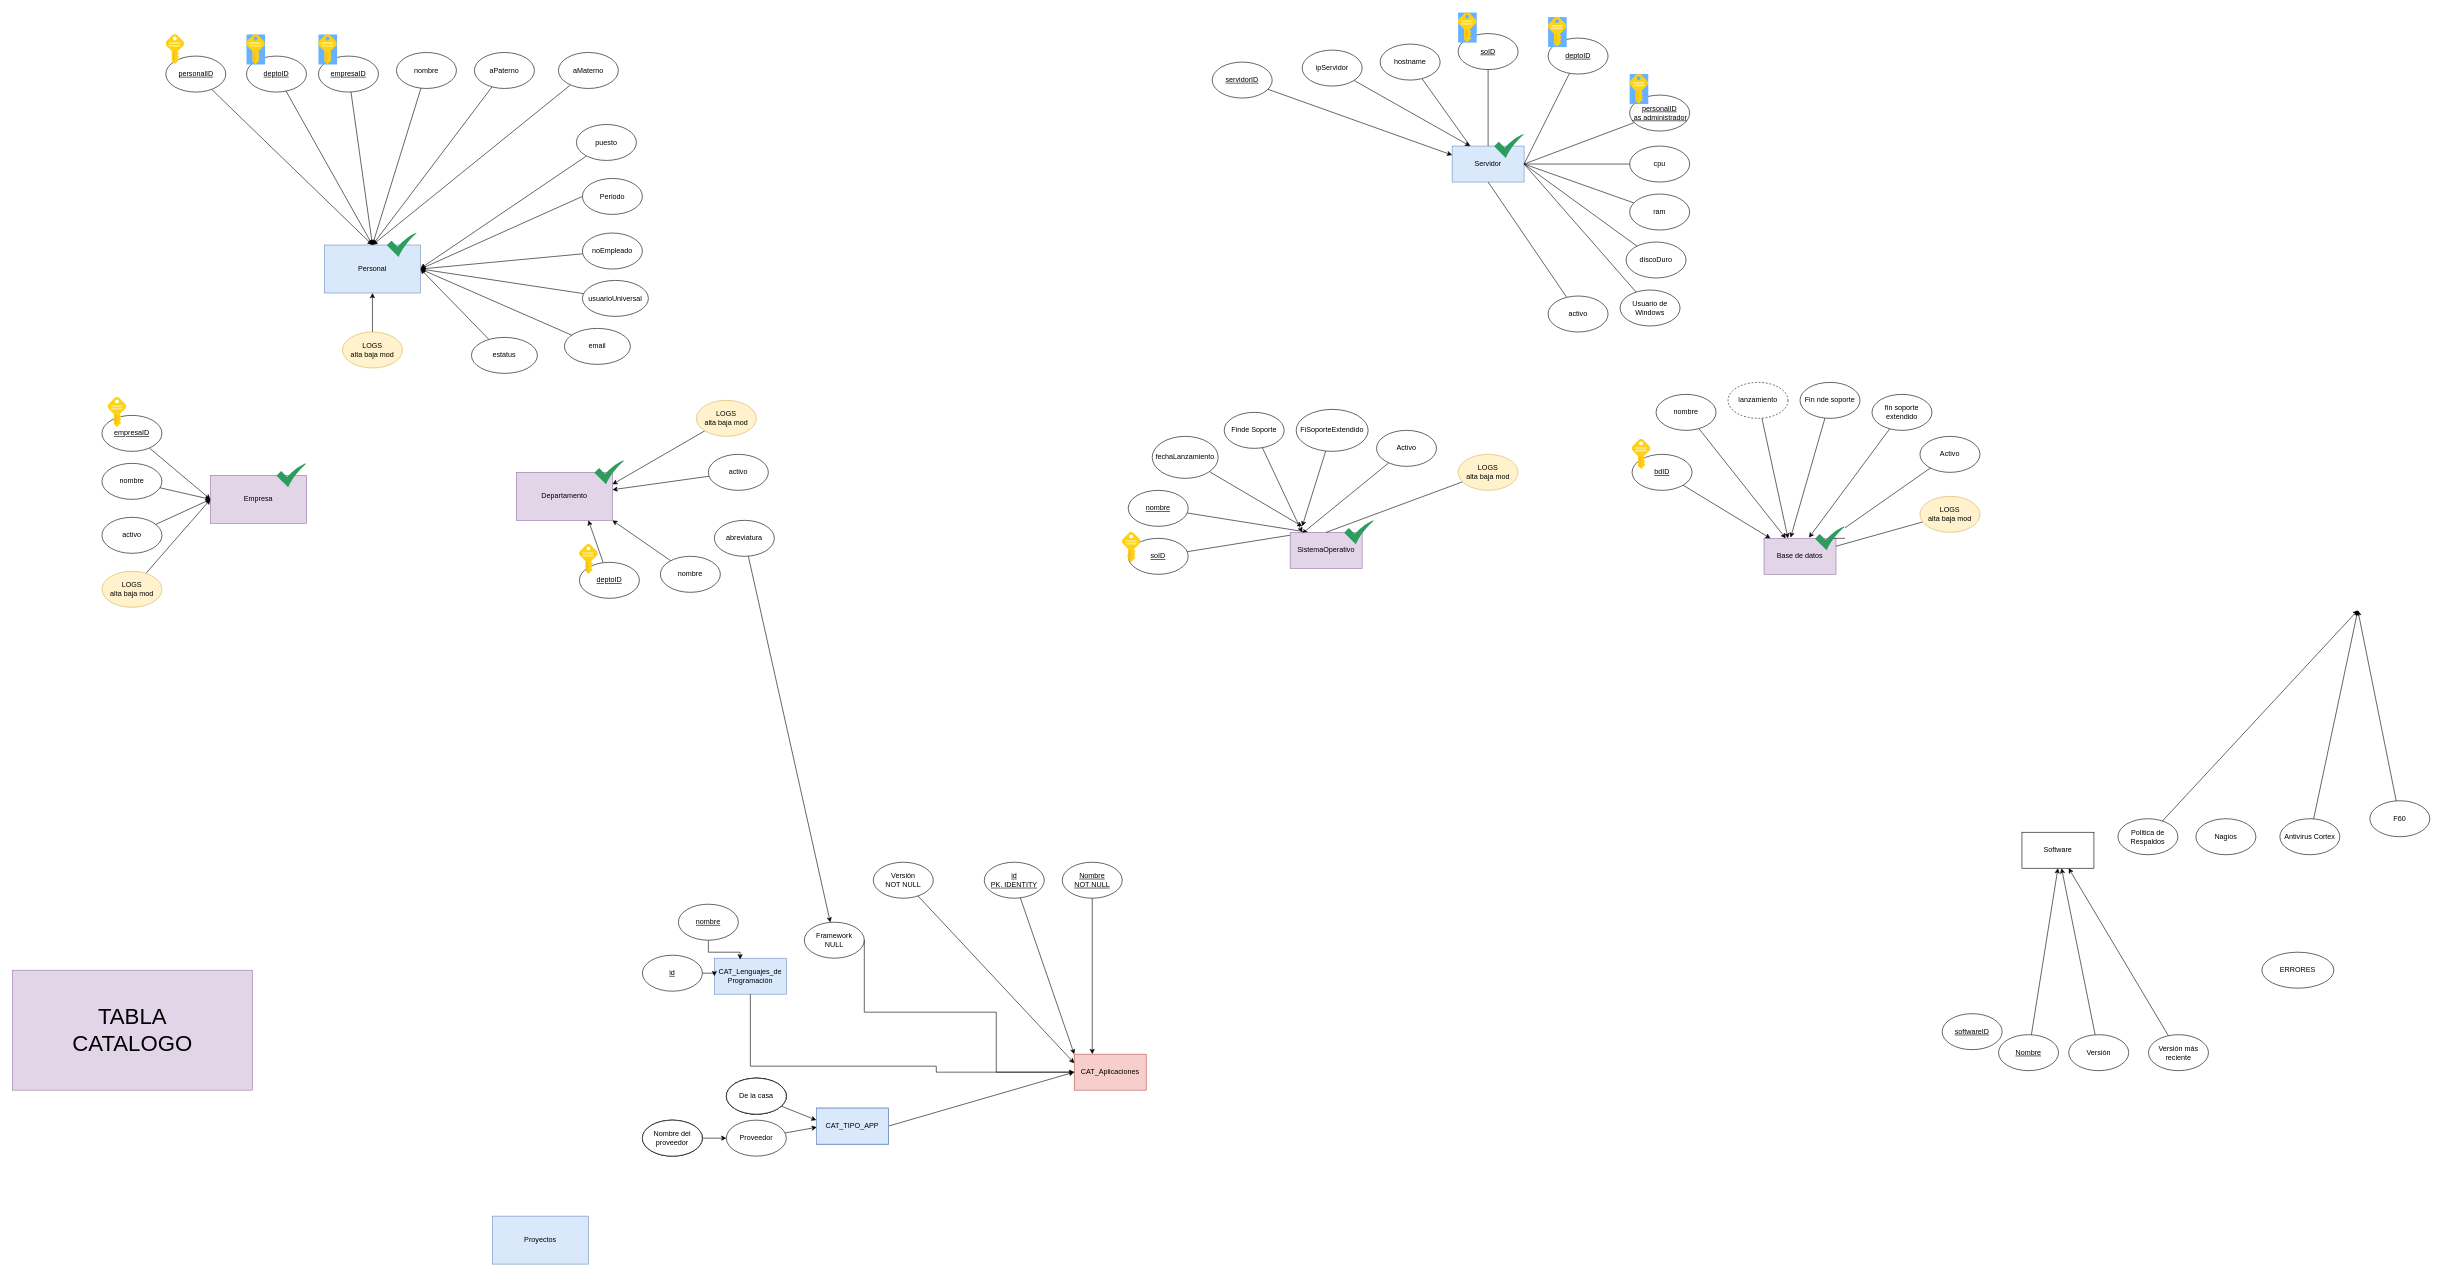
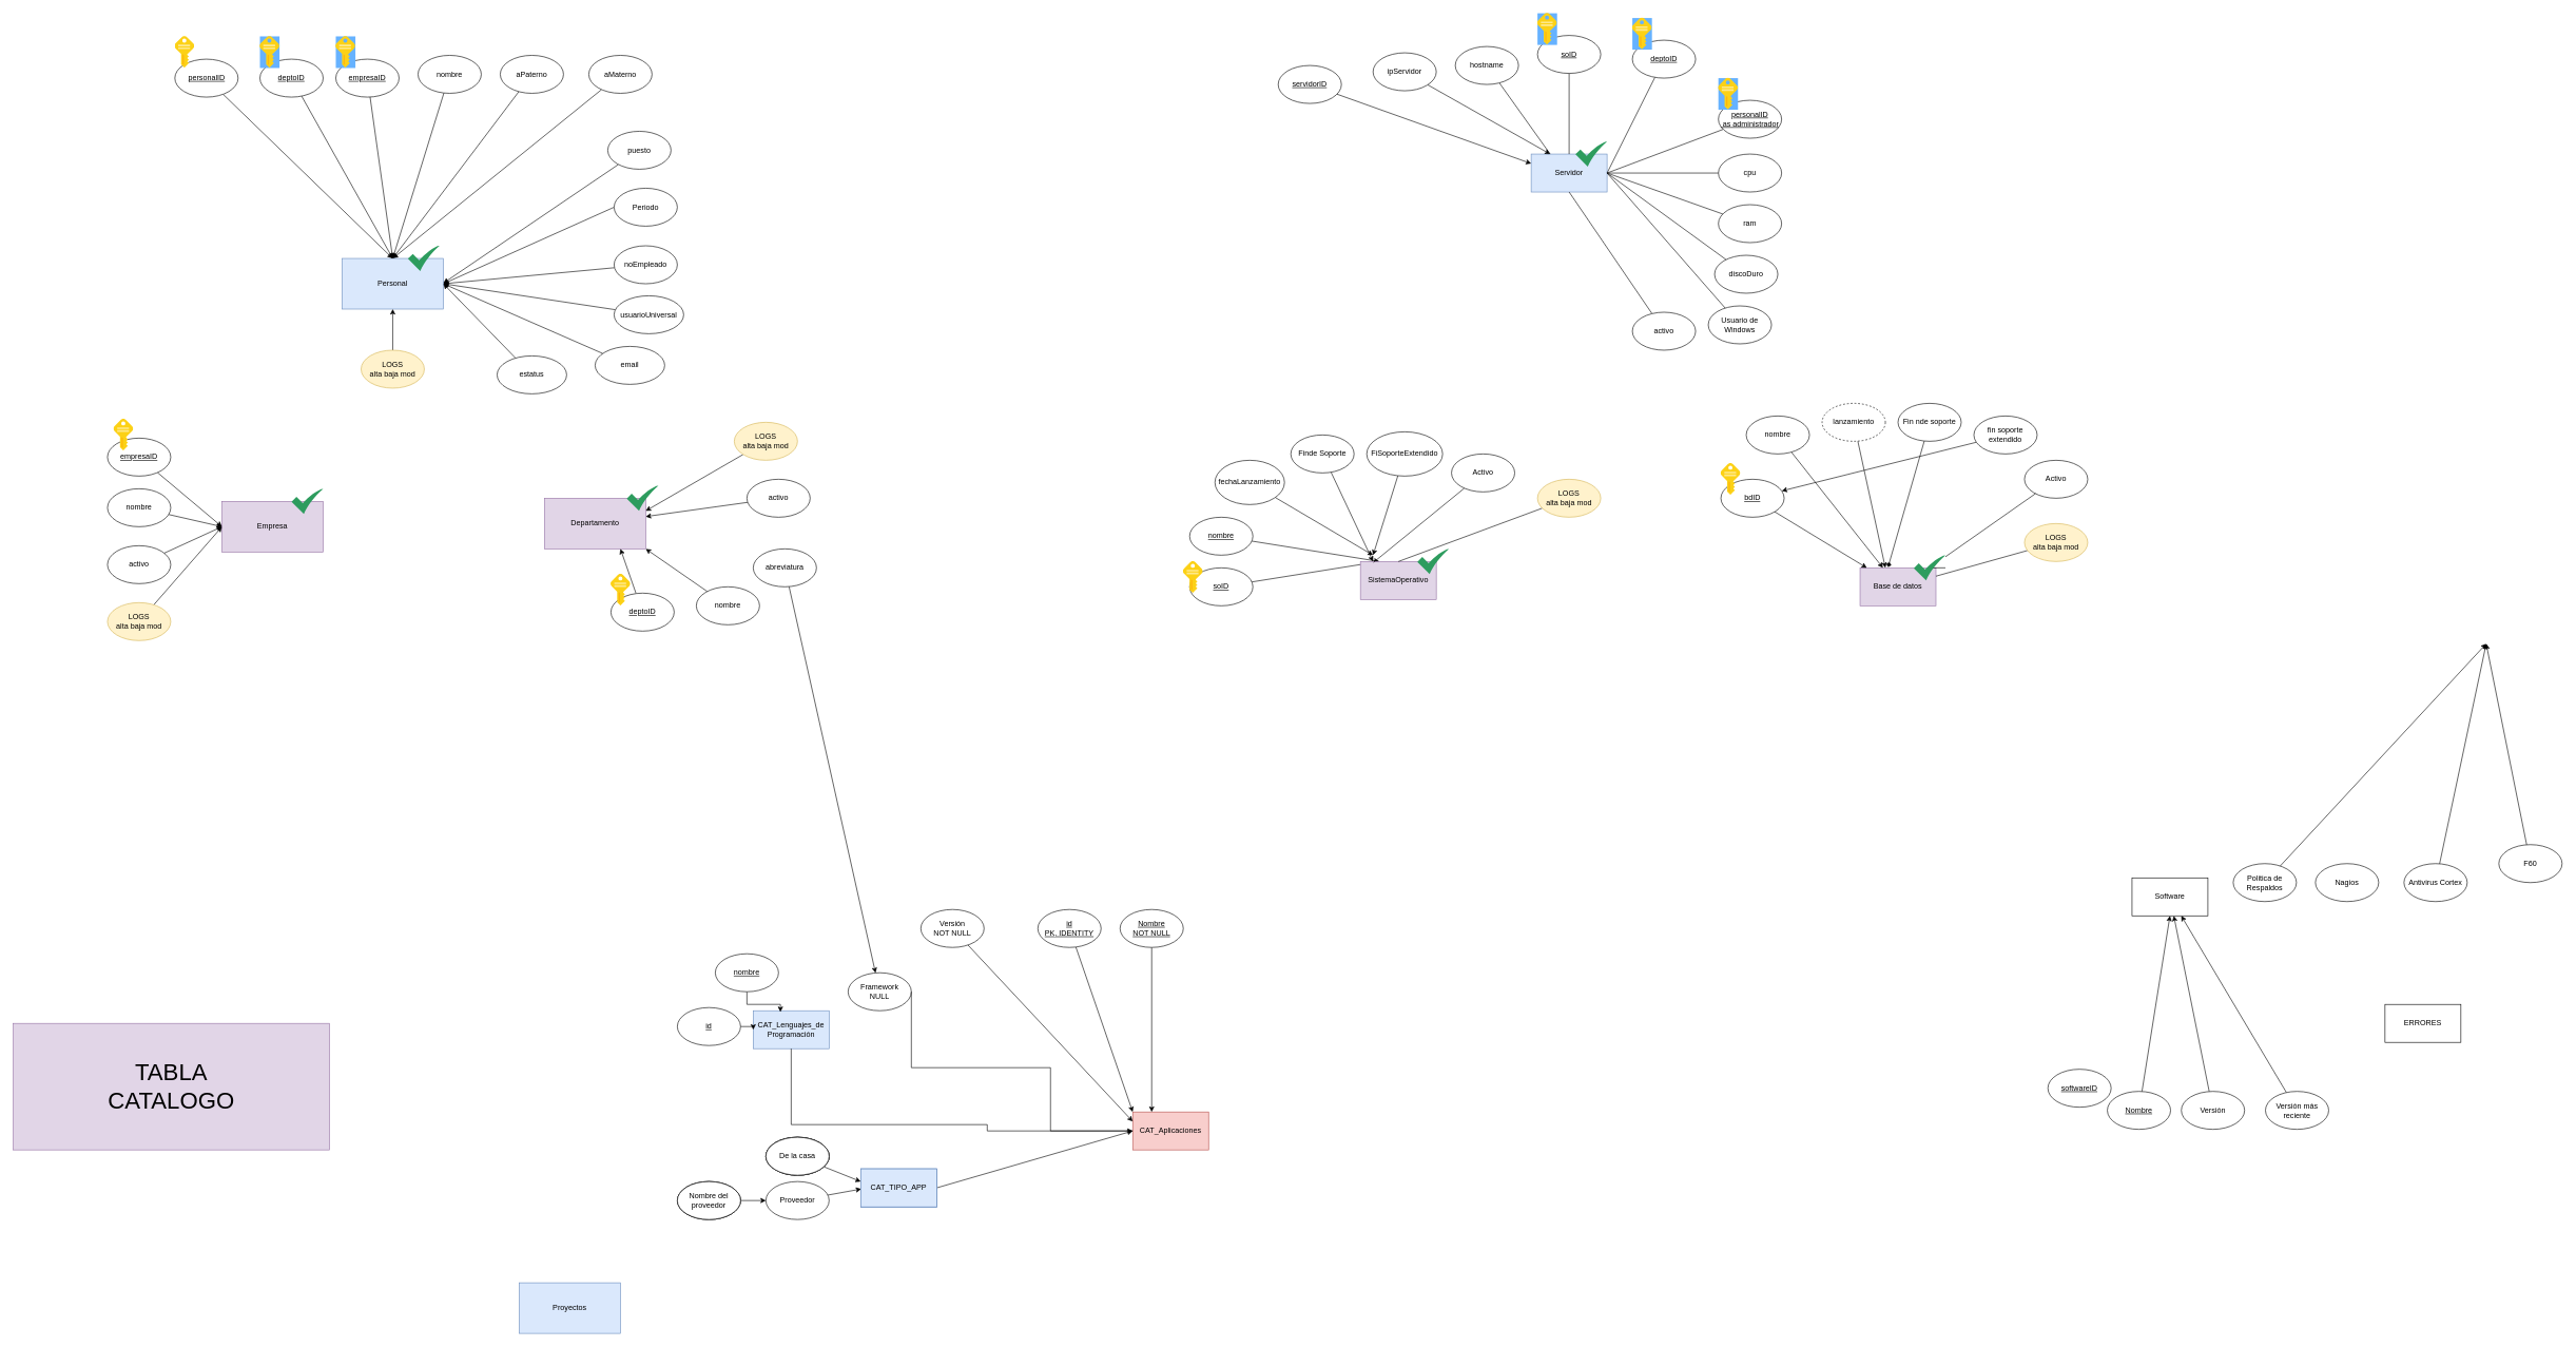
- <mxCell id="11" style="edgeStyle=none;rounded=0;orthogonalLoop=1;jettySize=auto;html=1;entryX=0.624;entryY=-0.019;entryDx=0;entryDy=0;entryPerimeter=0;" parent="1" source="12" target="35" edge="1"><mxGeometry relative="1" as="geometry" /></mxCell>
+ <mxCell id="11" style="edgeStyle=none;rounded=0;orthogonalLoop=1;jettySize=auto;html=1;" parent="1" source="12" target="37" edge="1"><mxGeometry relative="1" as="geometry" /></mxCell>
- <mxCell id="38" style="edgeStyle=none;rounded=0;orthogonalLoop=1;jettySize=auto;html=1;entryX=0.369;entryY=-0.019;entryDx=0;entryDy=0;entryPerimeter=0;" parent="1" source="39" target="35" edge="1"><mxGeometry relative="1" as="geometry" /></mxCell>
+ <mxCell id="38" style="edgeStyle=none;rounded=0;orthogonalLoop=1;jettySize=auto;html=1;entryX=0.369;entryY=-0.019;entryDx=0;entryDy=0;entryPerimeter=0;endArrow=diamond;" parent="1" source="39" target="35" edge="1"><mxGeometry relative="1" as="geometry" /></mxCell>
- <mxCell id="55" value="ERRORES" style="ellipse;whiteSpace=wrap;html=1;" parent="1" vertex="1"><mxGeometry x="3770" y="1587" width="120" height="60" as="geometry" /></mxCell>
+ <mxCell id="55" value="ERRORES" style="rounded=0;whiteSpace=wrap;html=1;" parent="1" vertex="1"><mxGeometry x="3770" y="1587" width="120" height="60" as="geometry" /></mxCell>
- <mxCell id="120" value="TABLA&lt;br&gt;CATALOGO" style="rounded=0;whiteSpace=wrap;html=1;fillColor=#e1d5e7;strokeColor=#9673a6;fontSize=37;" parent="1" vertex="1"><mxGeometry x="20" y="1617" width="400" height="200" as="geometry" /></mxCell>
+ <mxCell id="120" value="TABLA&lt;br&gt;CATALOGO" style="rounded=0;whiteSpace=wrap;html=1;fillColor=#e1d5e7;strokeColor=#9673a6;fontSize=37;" parent="1" vertex="1"><mxGeometry x="20" y="1617" width="500" height="200" as="geometry" /></mxCell>
